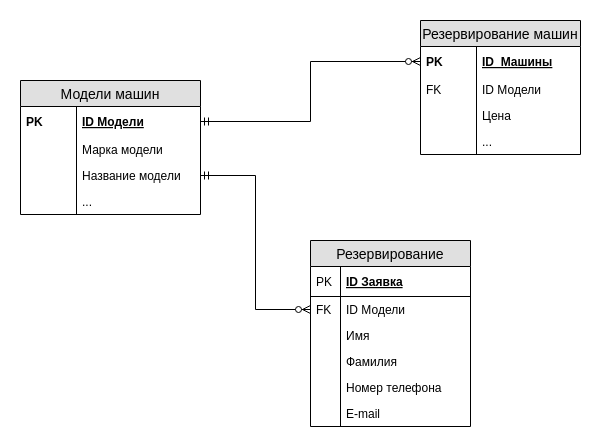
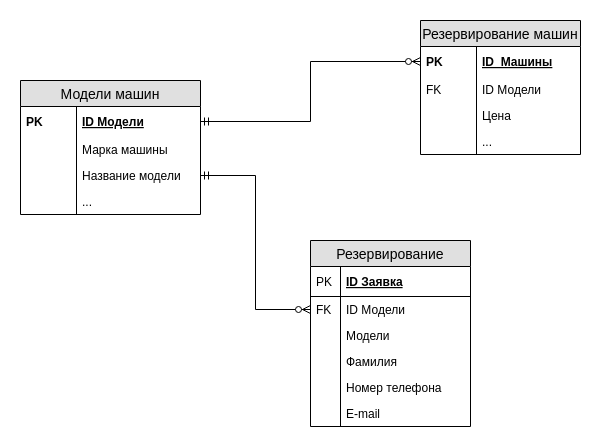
- <mxCell id="5" value="Марка модели" style="shape=partialRectangle;top=0;left=0;right=0;bottom=0;align=left;verticalAlign=top;fillColor=none;spacingLeft=60;spacingRight=4;overflow=hidden;rotatable=0;points=[[0,0.5],[1,0.5]];portConstraint=eastwest;dropTarget=0;fontSize=12;" parent="2" vertex="1"><mxGeometry y="56" width="180" height="26" as="geometry" /></mxCell>
+ <mxCell id="5" value="Марка машины" style="shape=partialRectangle;top=0;left=0;right=0;bottom=0;align=left;verticalAlign=top;fillColor=none;spacingLeft=60;spacingRight=4;overflow=hidden;rotatable=0;points=[[0,0.5],[1,0.5]];portConstraint=eastwest;dropTarget=0;fontSize=12;" parent="2" vertex="1"><mxGeometry y="56" width="180" height="26" as="geometry" /></mxCell>
- <mxCell id="25" value="Имя" style="shape=partialRectangle;top=0;left=0;right=0;bottom=0;align=left;verticalAlign=top;fillColor=none;spacingLeft=34;spacingRight=4;overflow=hidden;rotatable=0;points=[[0,0.5],[1,0.5]];portConstraint=eastwest;dropTarget=0;fontSize=12;" parent="20" vertex="1"><mxGeometry y="82" width="160" height="26" as="geometry" /></mxCell>
+ <mxCell id="25" value="Модели" style="shape=partialRectangle;top=0;left=0;right=0;bottom=0;align=left;verticalAlign=top;fillColor=none;spacingLeft=34;spacingRight=4;overflow=hidden;rotatable=0;points=[[0,0.5],[1,0.5]];portConstraint=eastwest;dropTarget=0;fontSize=12;" parent="20" vertex="1"><mxGeometry y="82" width="160" height="26" as="geometry" /></mxCell>
